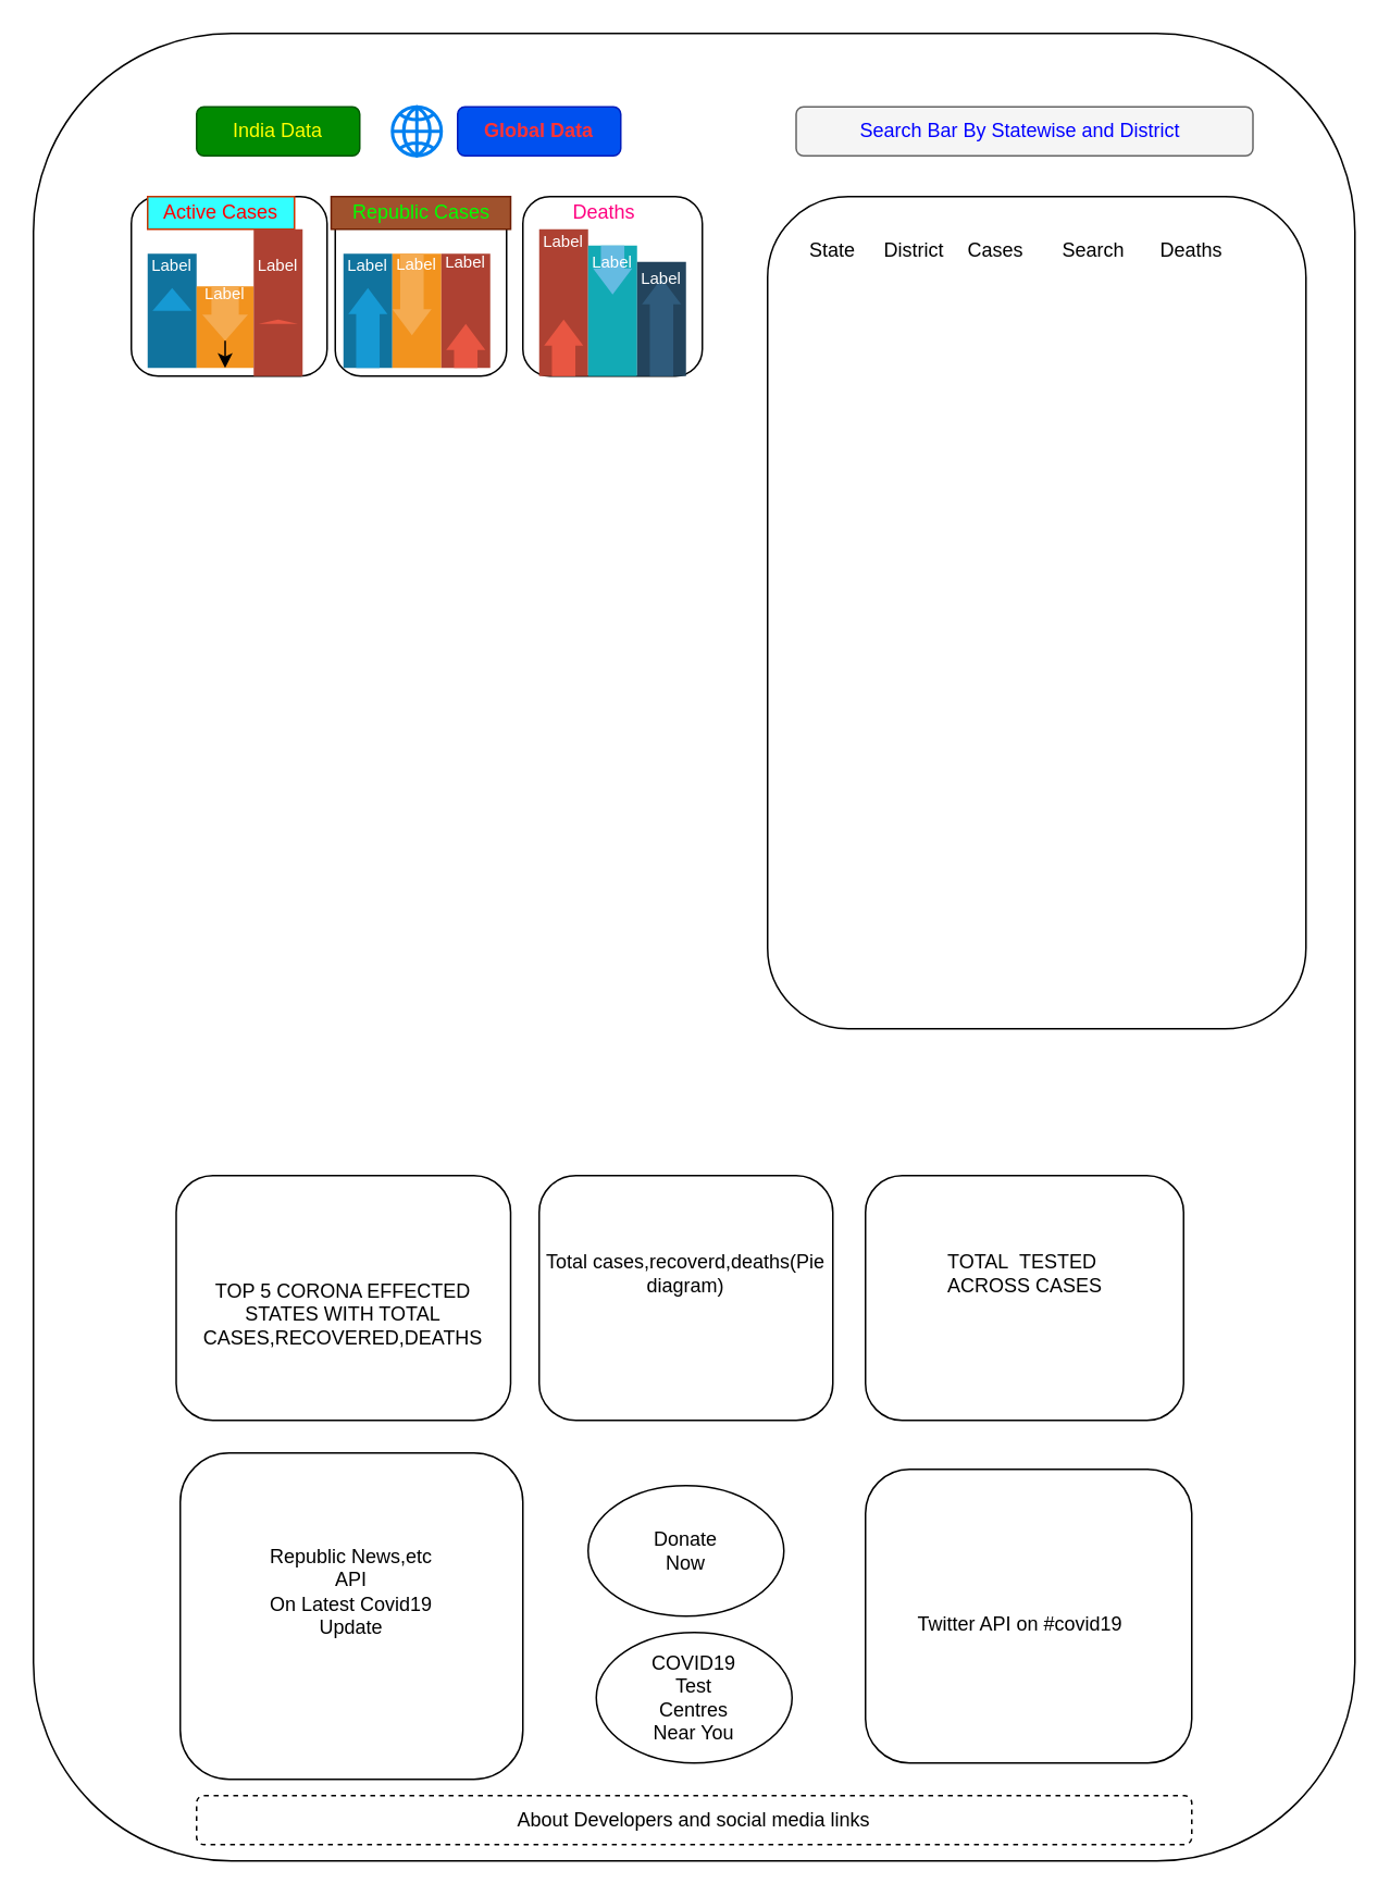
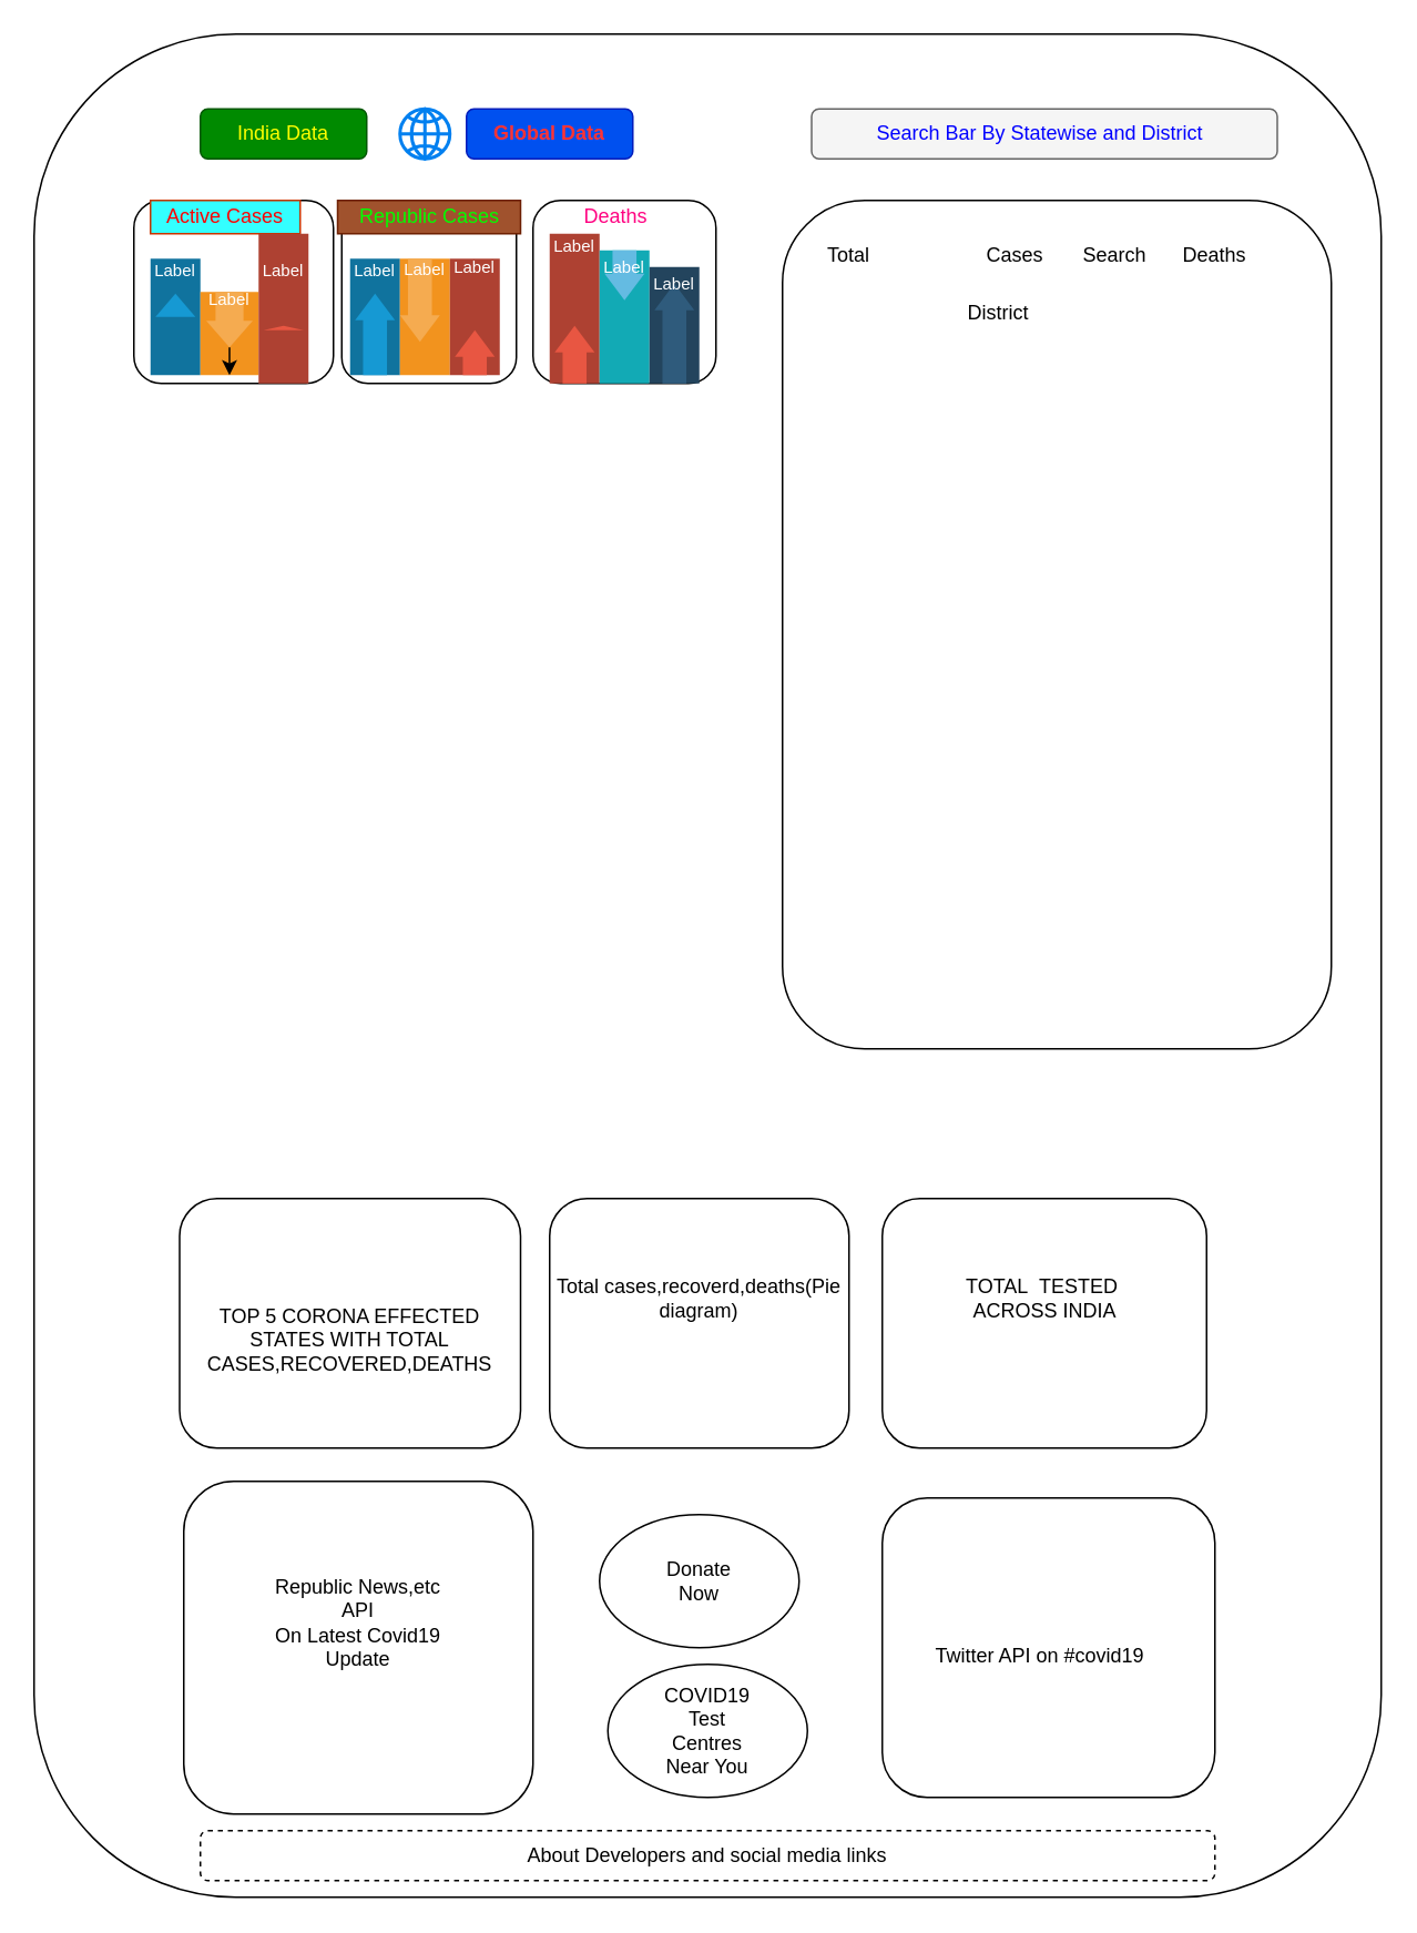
- <mxCell id="47" value="State" style="text;html=1;strokeColor=none;fillColor=none;align=center;verticalAlign=middle;whiteSpace=wrap;rounded=0;" parent="1" vertex="1"><mxGeometry x="490" y="145" width="40" height="15" as="geometry" /></mxCell>
+ <mxCell id="47" value="Total" style="text;html=1;strokeColor=none;fillColor=none;align=center;verticalAlign=middle;whiteSpace=wrap;rounded=0;" parent="1" vertex="1"><mxGeometry x="490" y="145" width="40" height="15" as="geometry" /></mxCell>
- <mxCell id="48" value="District" style="text;html=1;strokeColor=none;fillColor=none;align=center;verticalAlign=middle;whiteSpace=wrap;rounded=0;" parent="1" vertex="1"><mxGeometry x="540" y="142.5" width="40" height="20" as="geometry" /></mxCell>
+ <mxCell id="48" value="District" style="text;html=1;strokeColor=none;fillColor=none;align=center;verticalAlign=middle;whiteSpace=wrap;rounded=0;" parent="1" vertex="1"><mxGeometry x="580" y="177.5" width="40" height="20" as="geometry" /></mxCell>
- <mxCell id="57" value="TOTAL&amp;nbsp; TESTED&amp;nbsp;&lt;br&gt;ACROSS CASES" style="text;html=1;strokeColor=none;fillColor=none;align=center;verticalAlign=middle;whiteSpace=wrap;rounded=0;" parent="1" vertex="1"><mxGeometry x="557.5" y="770" width="140" height="20" as="geometry" /></mxCell>
+ <mxCell id="57" value="TOTAL&amp;nbsp; TESTED&amp;nbsp;&lt;br&gt;ACROSS INDIA" style="text;html=1;strokeColor=none;fillColor=none;align=center;verticalAlign=middle;whiteSpace=wrap;rounded=0;" parent="1" vertex="1"><mxGeometry x="557.5" y="770" width="140" height="20" as="geometry" /></mxCell>
